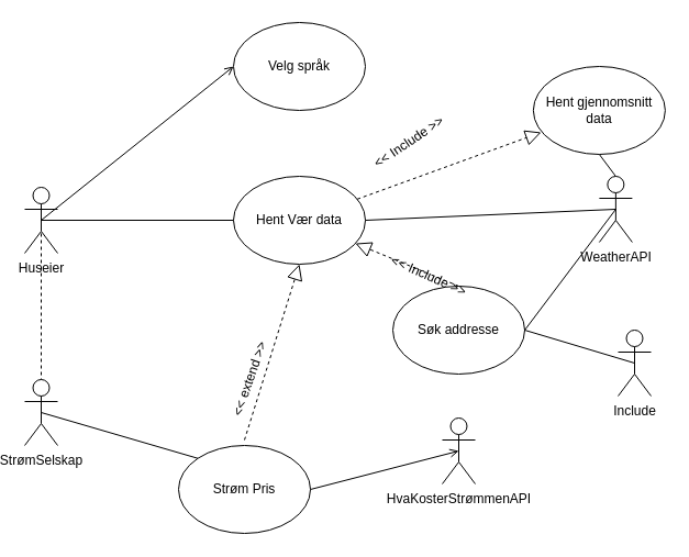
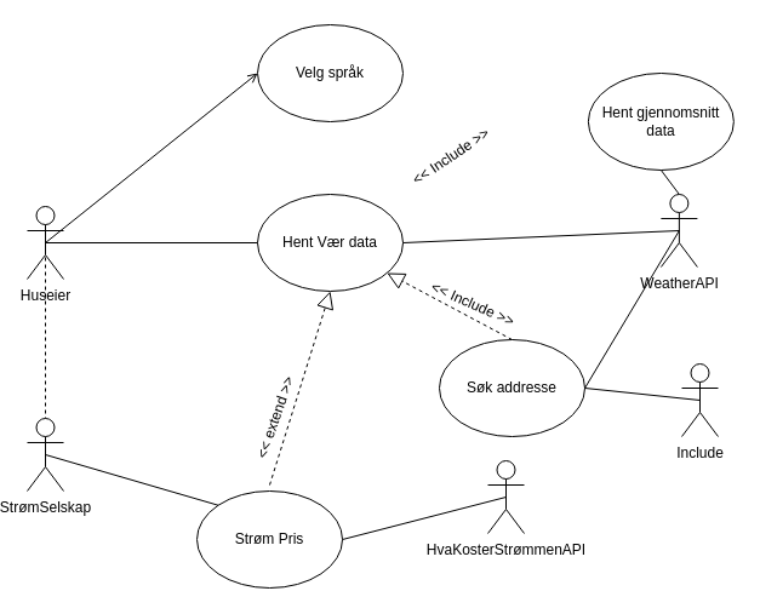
- <mxCell id="14" value="" style="endArrow=block;dashed=1;endFill=0;endSize=12;html=1;rounded=0;entryX=0.059;entryY=0.75;entryDx=0;entryDy=0;entryPerimeter=0;" edge="1" parent="1" source="6" target="13"><mxGeometry width="160" relative="1" as="geometry"><mxPoint x="305" y="168" as="sourcePoint" /><mxPoint x="440" y="101" as="targetPoint" /></mxGeometry></mxCell>
- <mxCell id="9" value="Søk addresse" style="ellipse;whiteSpace=wrap;html=1;" vertex="1" parent="1"><mxGeometry x="355" y="260" width="120" height="80" as="geometry" /></mxCell>
+ <mxCell id="9" value="Søk addresse" style="ellipse;whiteSpace=wrap;html=1;" vertex="1" parent="1"><mxGeometry x="360" y="280" width="120" height="80" as="geometry" /></mxCell>
- <mxCell id="19" value="" style="endArrow=open;html=1;rounded=0;exitX=1;exitY=0.5;exitDx=0;exitDy=0;entryX=0.5;entryY=0.5;entryDx=0;entryDy=0;entryPerimeter=0;" edge="1" parent="1" source="18" target="17"><mxGeometry width="50" height="50" relative="1" as="geometry"><mxPoint x="250" y="300" as="sourcePoint" /><mxPoint x="425" y="430" as="targetPoint" /></mxGeometry></mxCell>
+ <mxCell id="19" value="" style="endArrow=none;html=1;rounded=0;exitX=1;exitY=0.5;exitDx=0;exitDy=0;entryX=0.5;entryY=0.5;entryDx=0;entryDy=0;entryPerimeter=0;" edge="1" parent="1" source="18" target="17"><mxGeometry width="50" height="50" relative="1" as="geometry"><mxPoint x="250" y="300" as="sourcePoint" /><mxPoint x="425" y="430" as="targetPoint" /></mxGeometry></mxCell>
